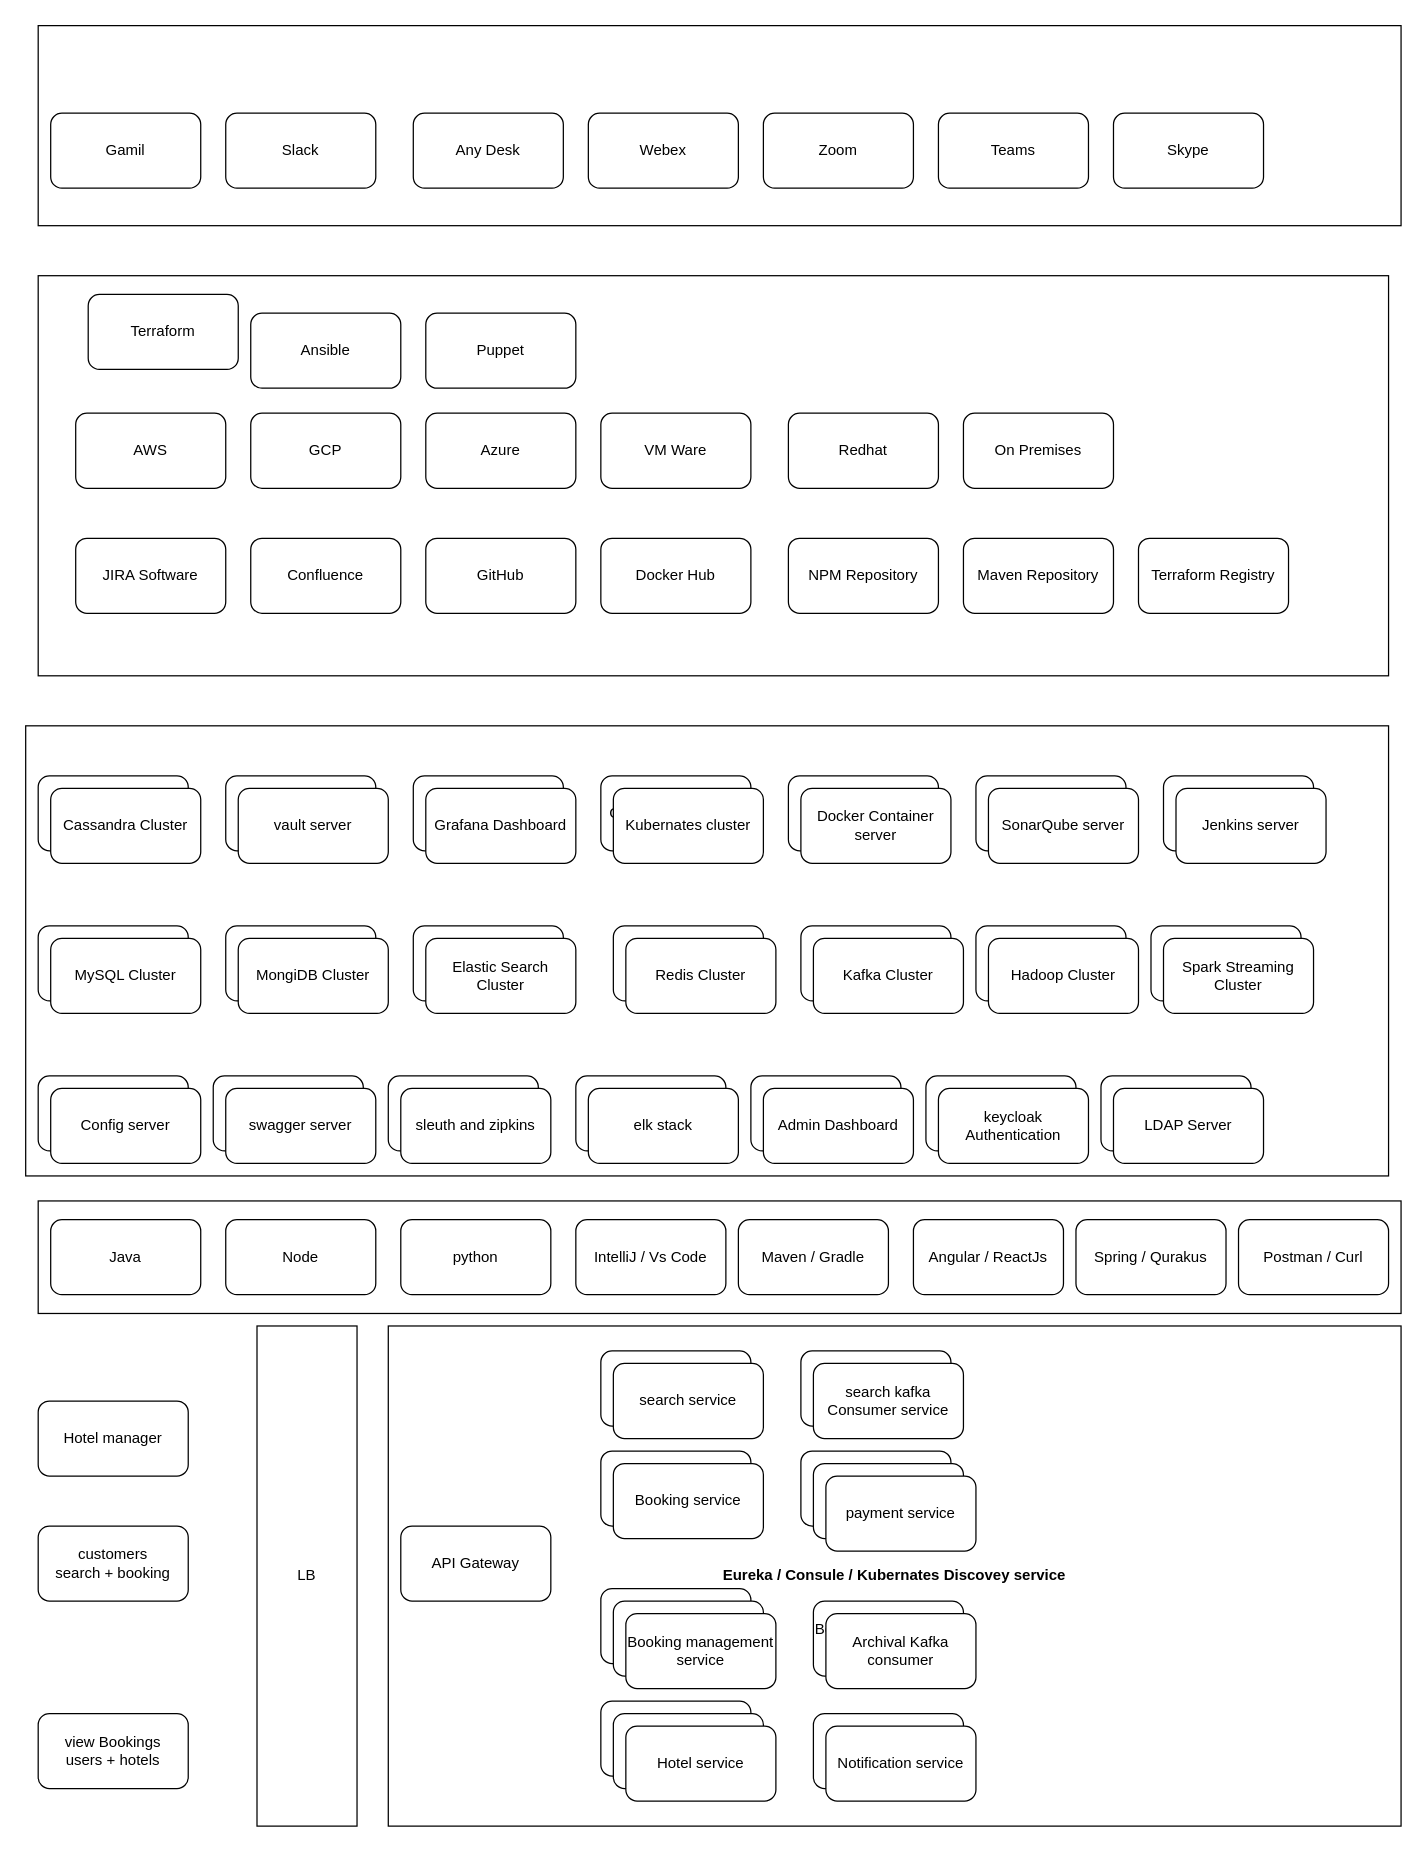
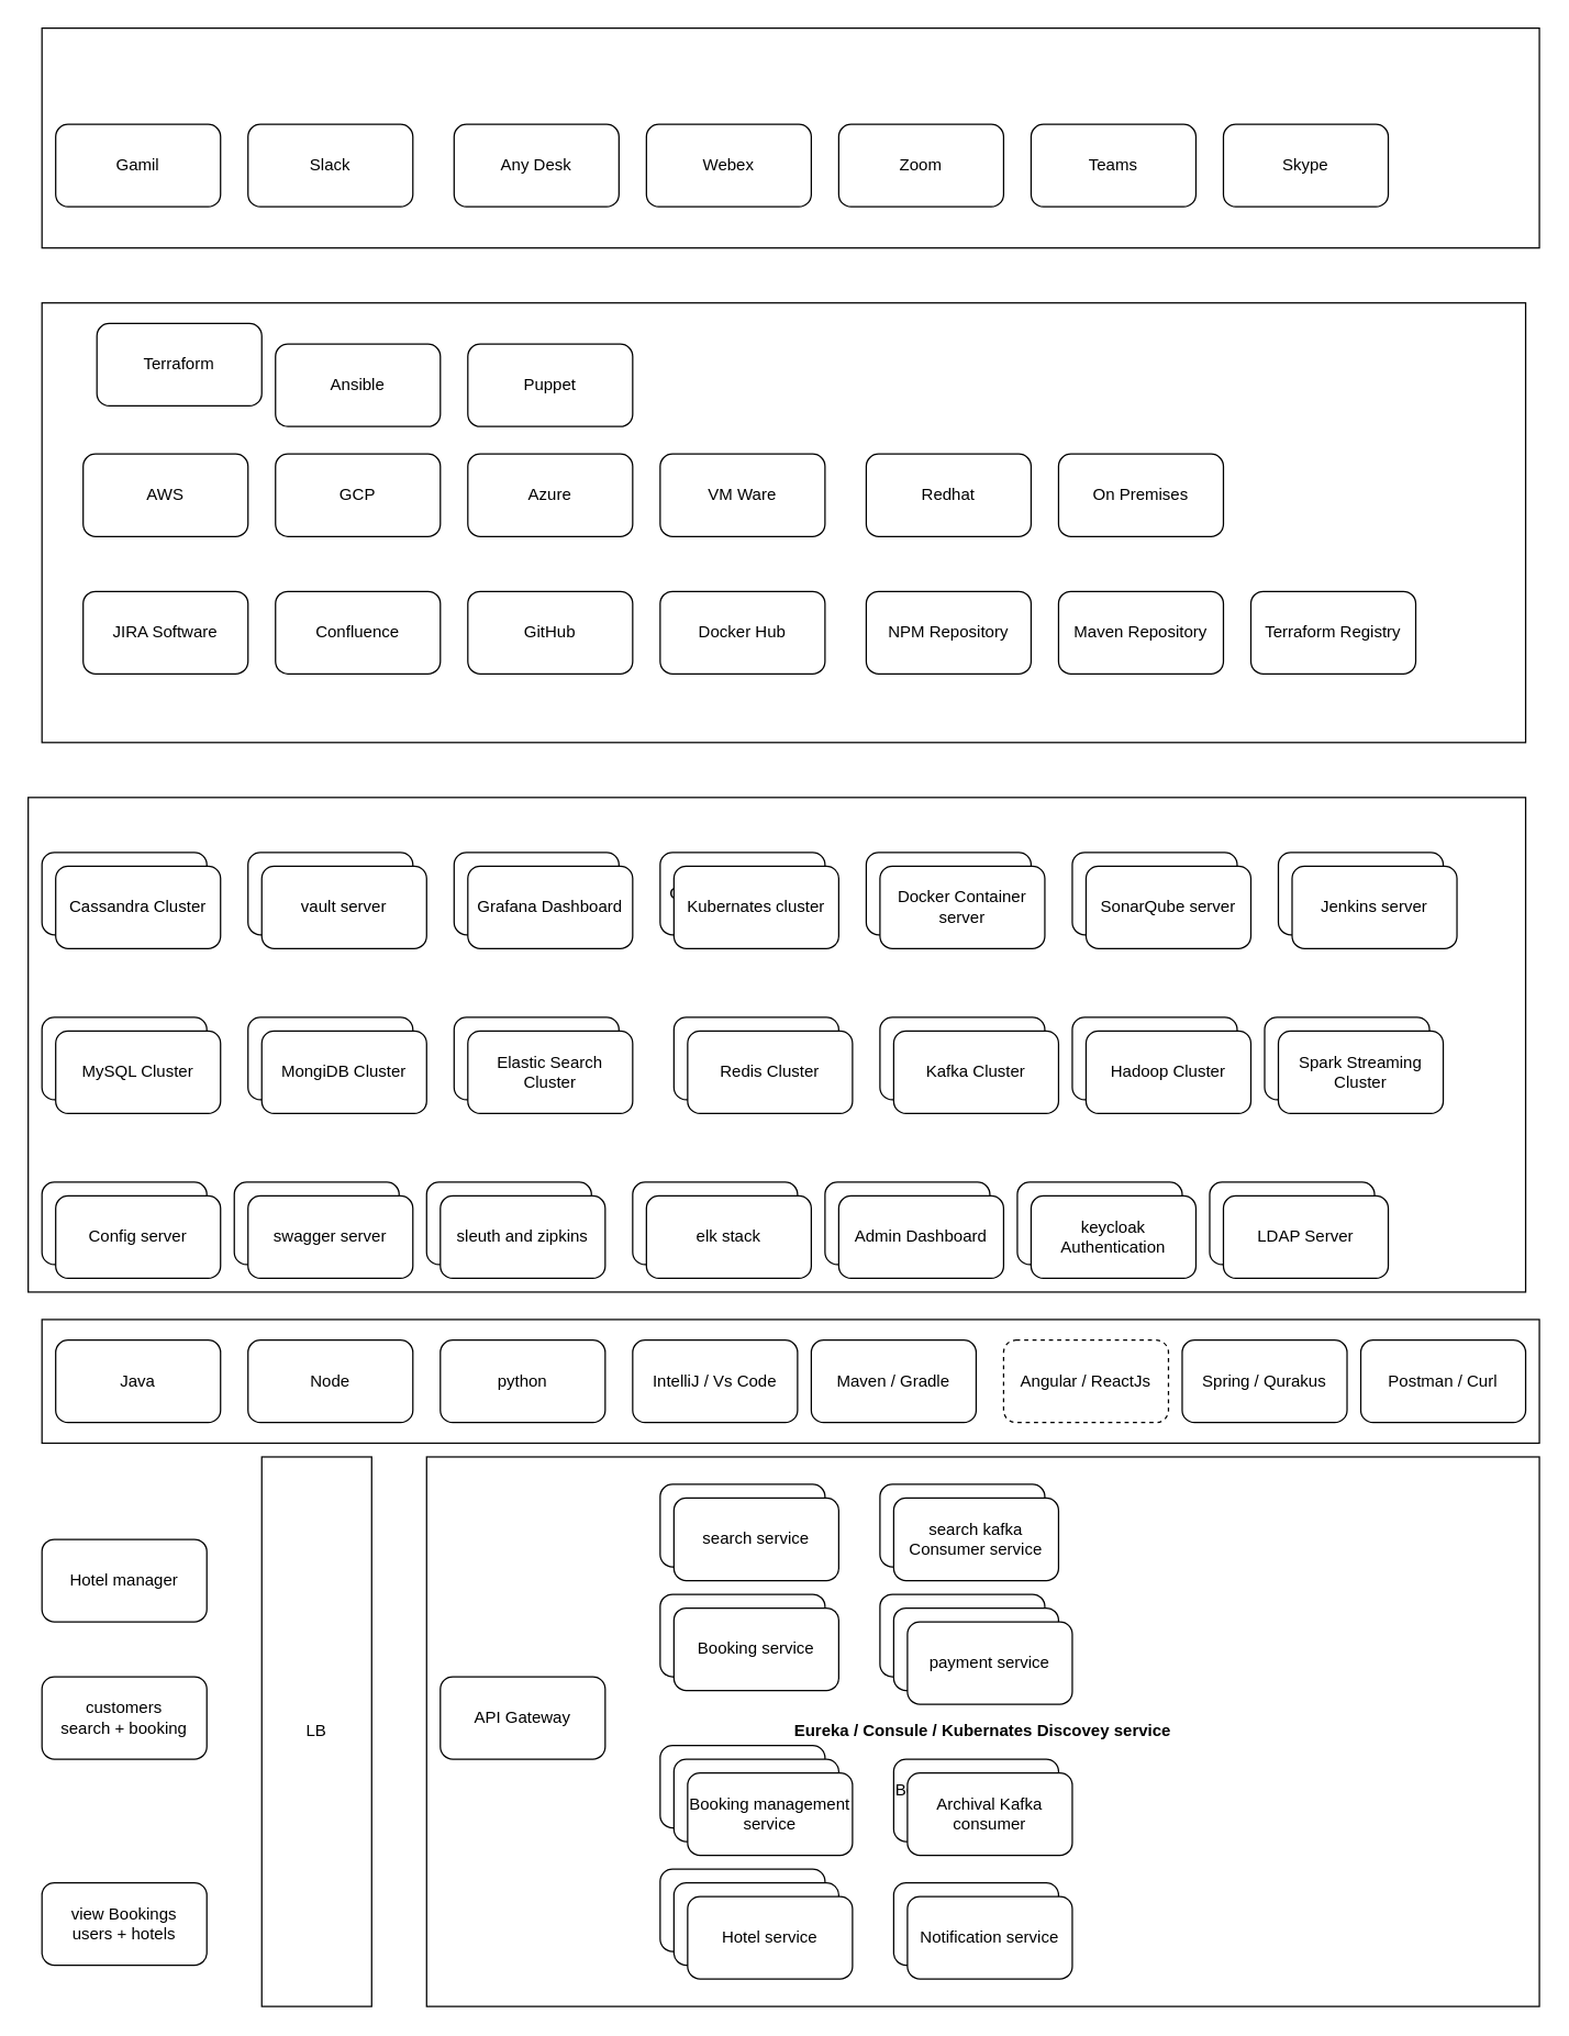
- <mxCell id="101" value="Angular / ReactJs" style="rounded=1;whiteSpace=wrap;html=1;" vertex="1" parent="1"><mxGeometry x="730" y="975" width="120" height="60" as="geometry" /></mxCell>
+ <mxCell id="101" value="Angular / ReactJs" style="rounded=1;whiteSpace=wrap;html=1;dashed=1;" vertex="1" parent="1"><mxGeometry x="730" y="975" width="120" height="60" as="geometry" /></mxCell>
- <mxCell id="5" value="LB" style="rounded=0;whiteSpace=wrap;html=1;" vertex="1" parent="1"><mxGeometry x="205" y="1060" width="80" height="400" as="geometry" /></mxCell>
+ <mxCell id="5" value="LB" style="rounded=0;whiteSpace=wrap;html=1;" vertex="1" parent="1"><mxGeometry x="190" y="1060" width="80" height="400" as="geometry" /></mxCell>
